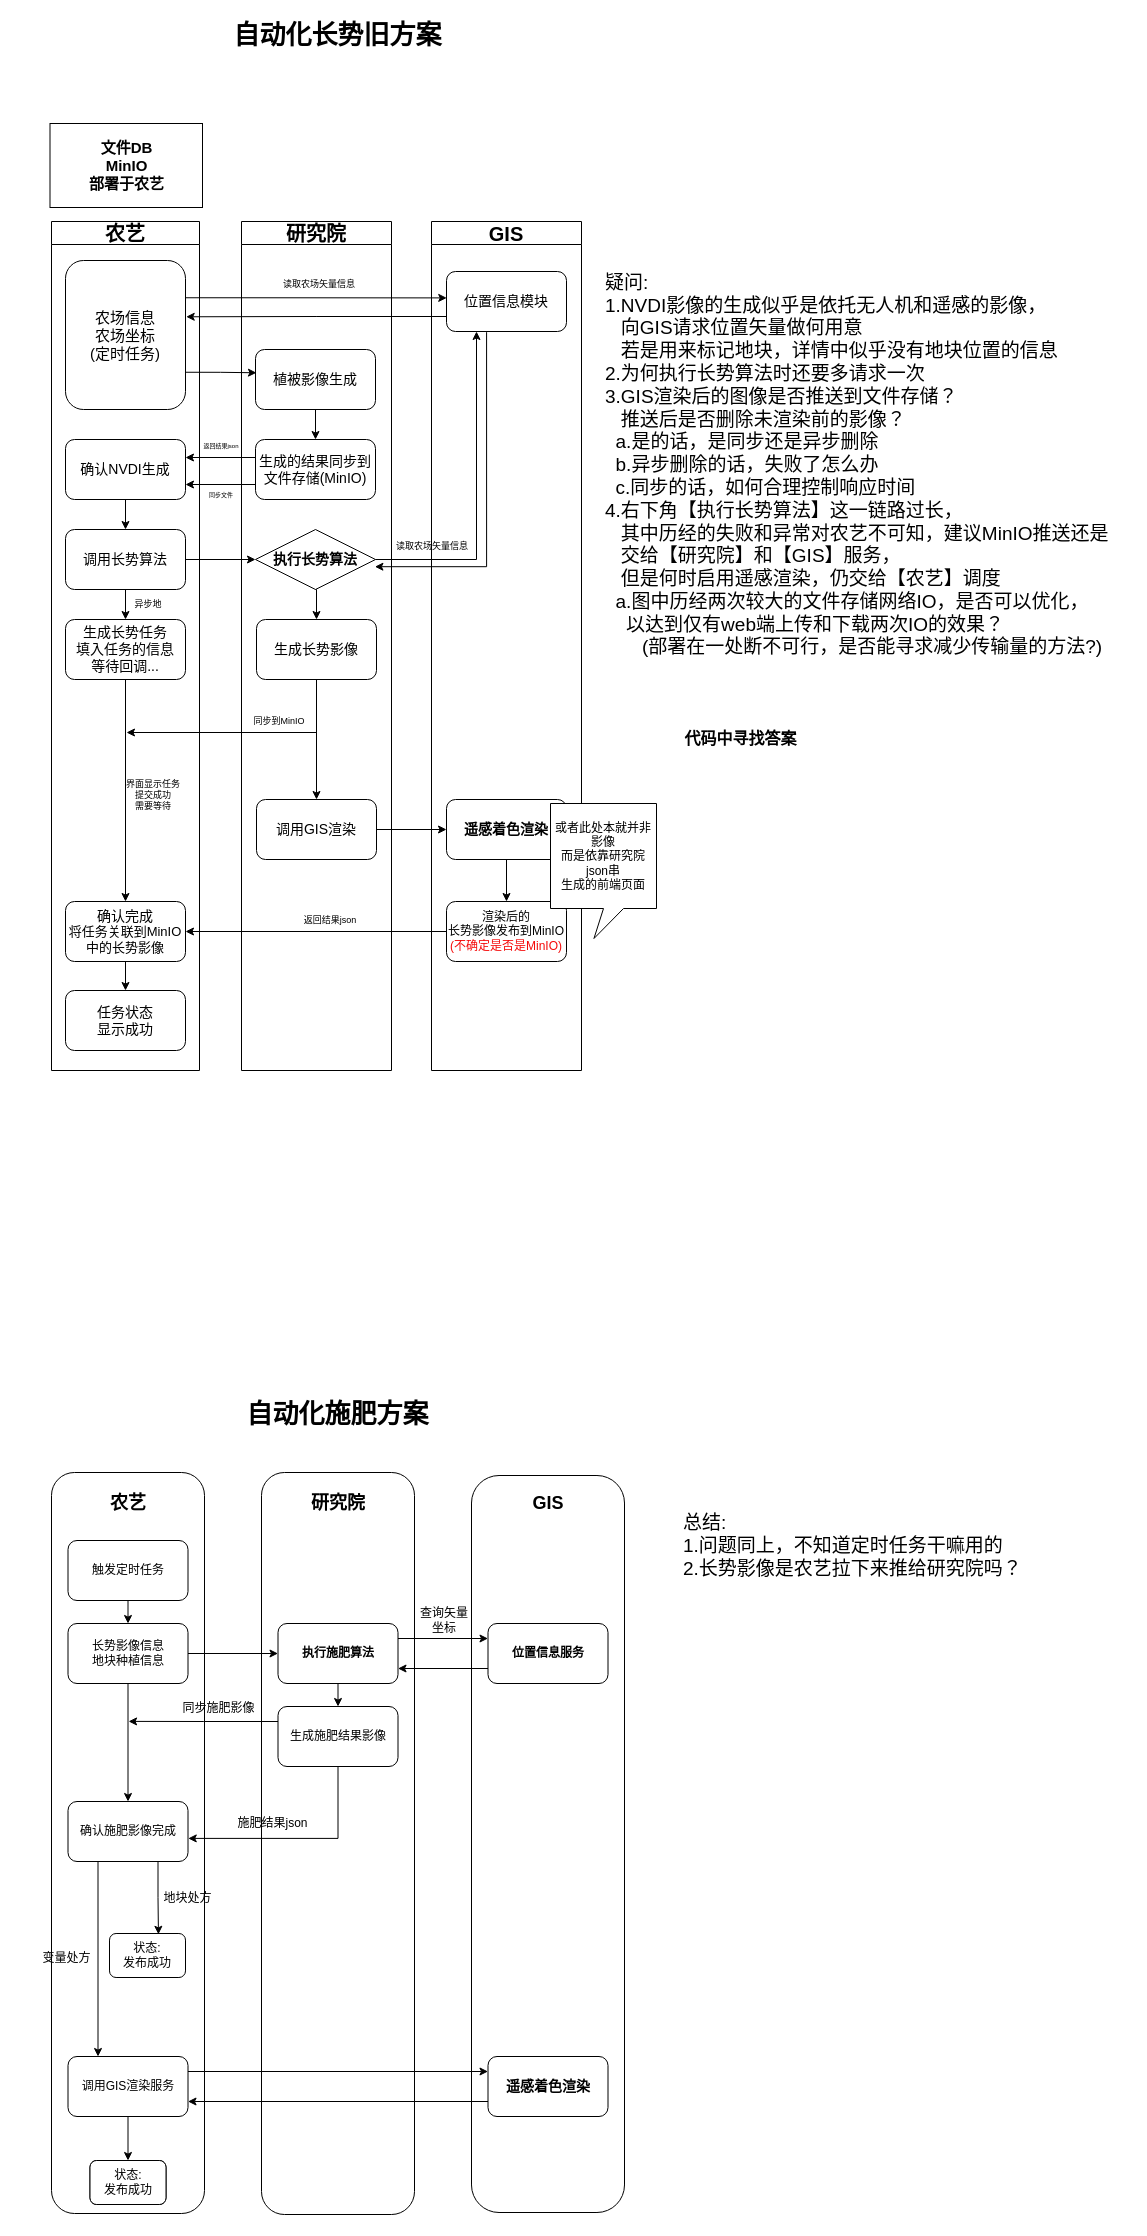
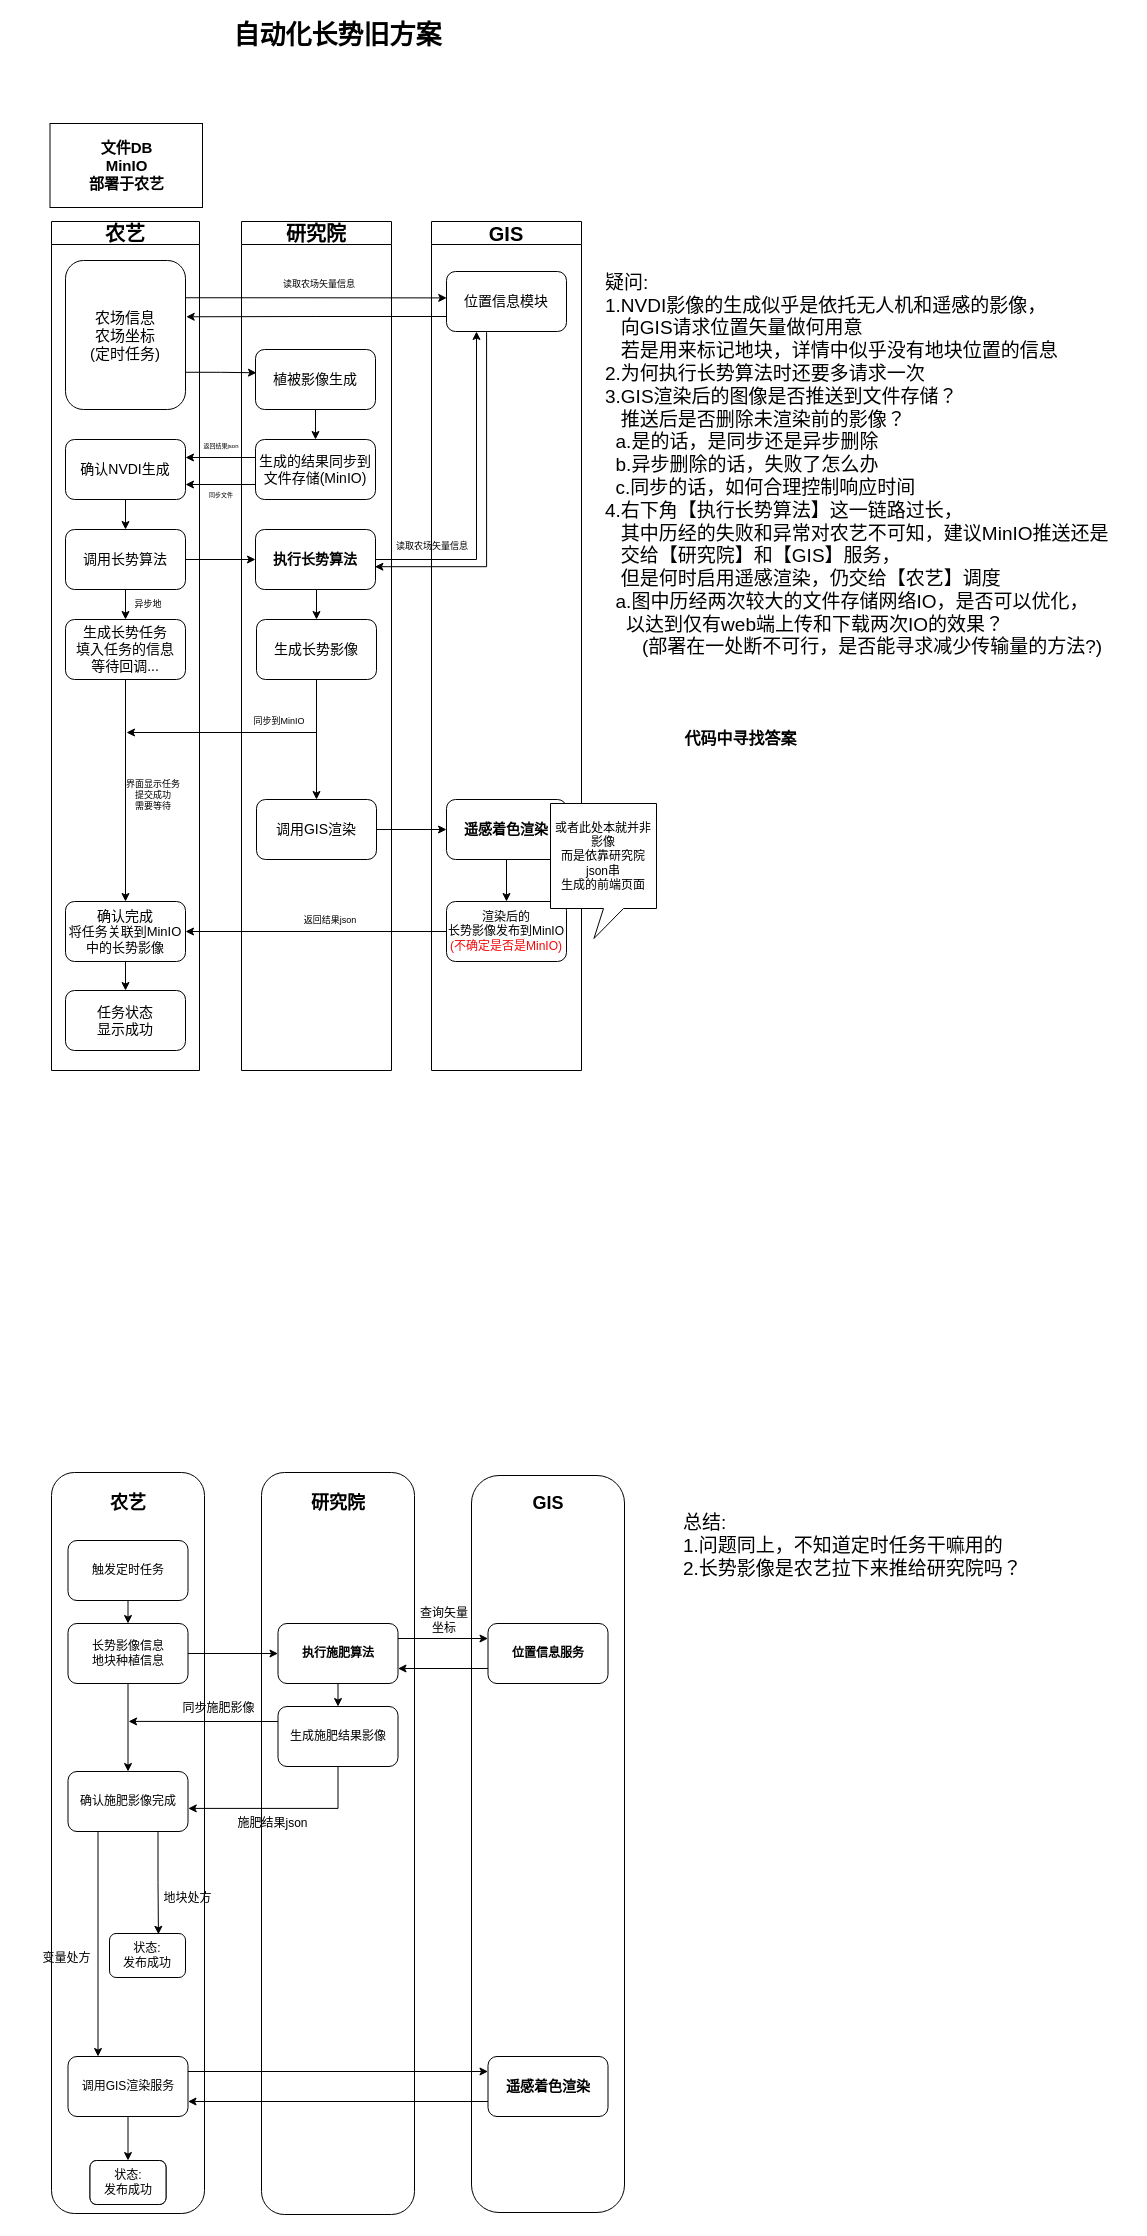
- <mxCell id="15" value="&lt;div&gt;&lt;span style=&quot;font-size: 14px; background-color: initial;&quot;&gt;执行长势算法&lt;/span&gt;&lt;br&gt;&lt;/div&gt;" style="rhombus;whiteSpace=wrap;html=1;fontStyle=1;" vertex="1" parent="2"><mxGeometry x="204" y="308" width="120" height="60" as="geometry" /></mxCell>
+ <mxCell id="15" value="&lt;div&gt;&lt;span style=&quot;font-size: 14px; background-color: initial;&quot;&gt;执行长势算法&lt;/span&gt;&lt;br&gt;&lt;/div&gt;" style="rounded=1;whiteSpace=wrap;html=1;fontStyle=1" vertex="1" parent="2"><mxGeometry x="204" y="308" width="120" height="60" as="geometry" /></mxCell>
- <mxCell id="47" value="自动化施肥方案" style="text;html=1;align=center;verticalAlign=middle;whiteSpace=wrap;rounded=0;fontStyle=1;fontSize=26;" vertex="1" parent="1"><mxGeometry x="221.25" y="1399" width="232.5" height="30" as="geometry" /></mxCell>
- <mxCell id="74" value="确认施肥影像完成" style="rounded=1;whiteSpace=wrap;html=1;fontStyle=0" vertex="1" parent="1"><mxGeometry x="67.5" y="1801" width="120" height="60" as="geometry" /></mxCell>
+ <mxCell id="74" value="确认施肥影像完成" style="rounded=1;whiteSpace=wrap;html=1;fontStyle=0" vertex="1" parent="1"><mxGeometry x="67.5" y="1771" width="120" height="60" as="geometry" /></mxCell>
